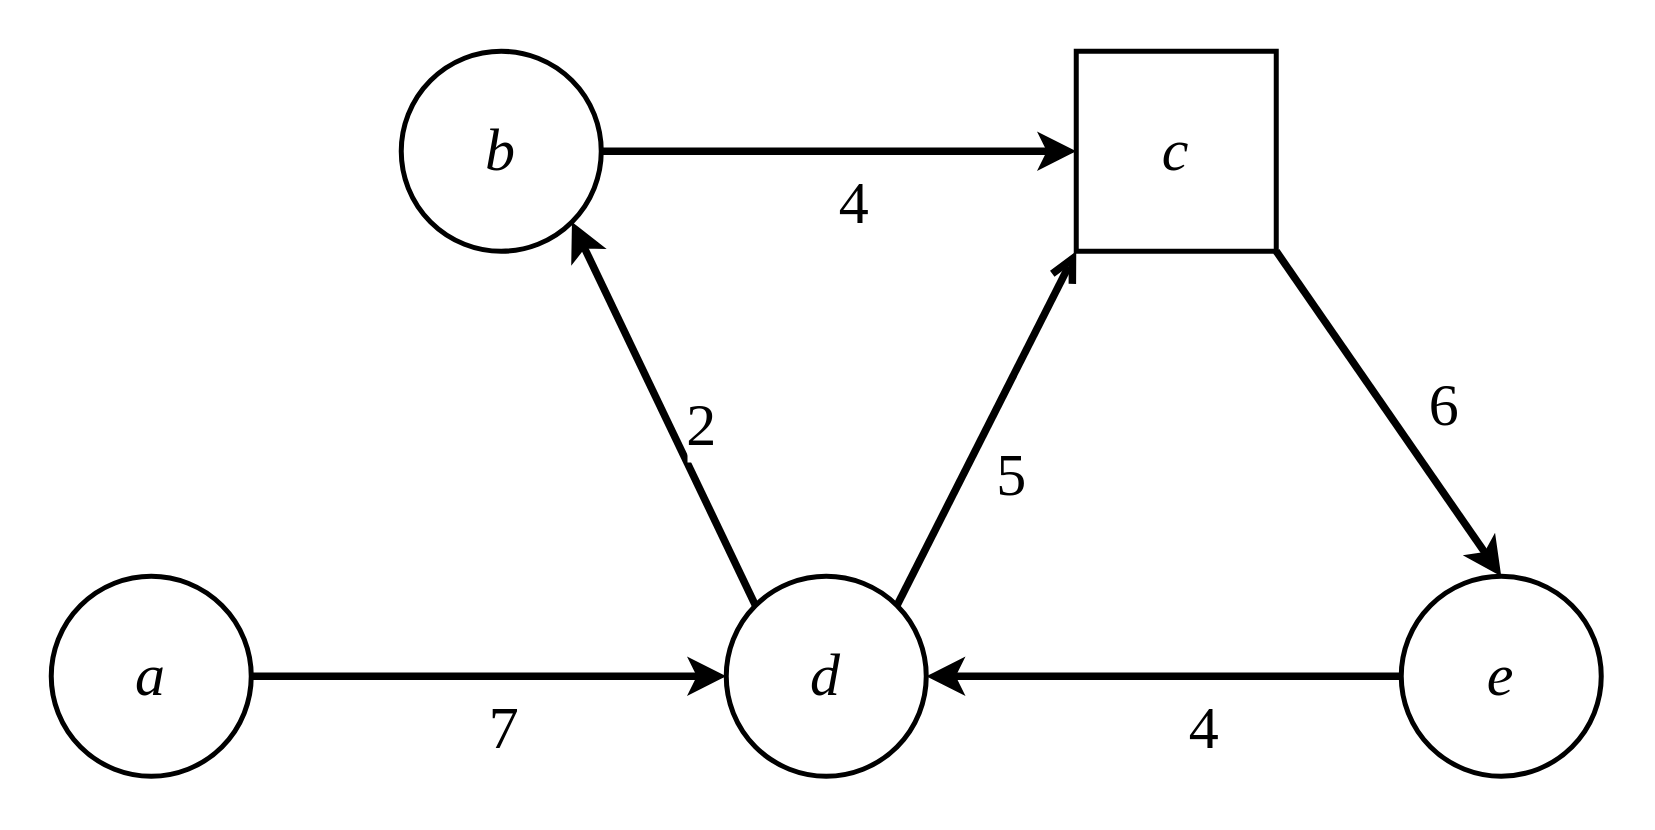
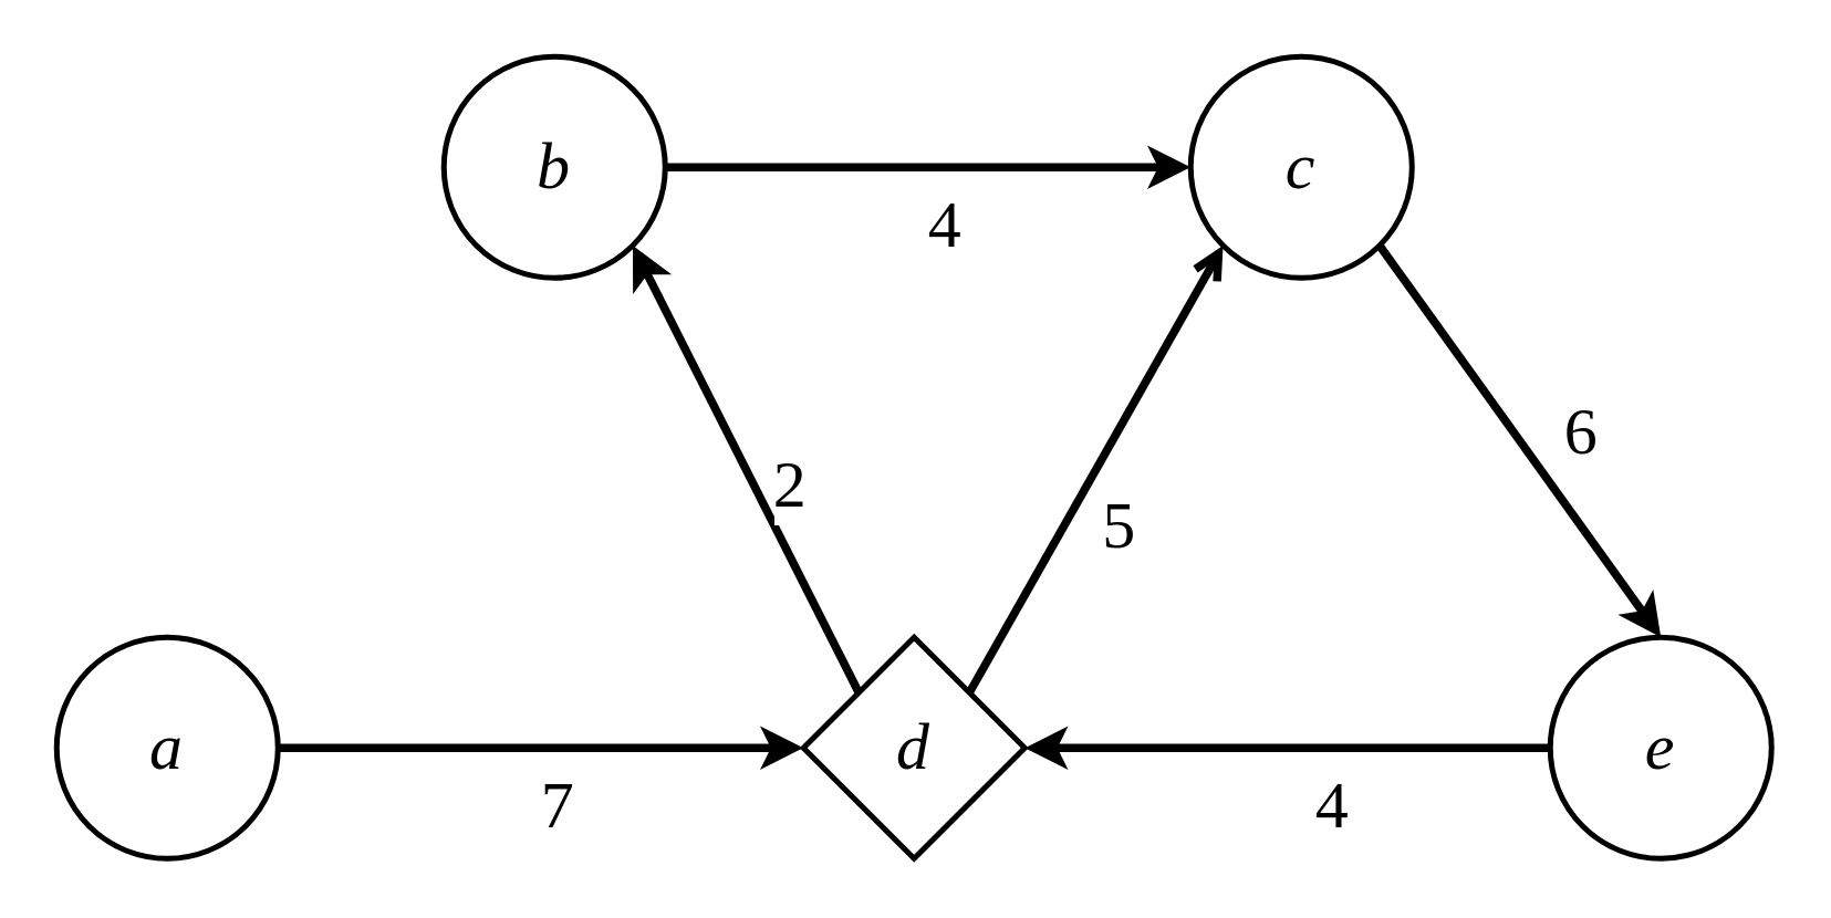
- <mxCell id="6" value="&lt;font size=&quot;1&quot; face=&quot;Times New Roman&quot;&gt;&lt;i style=&quot;font-size: 24px;&quot;&gt;c&lt;/i&gt;&lt;/font&gt;" style="whiteSpace=wrap;html=1;aspect=fixed;strokeWidth=2;rounded=0;" vertex="1" parent="1"><mxGeometry x="430" y="20" width="80" height="80" as="geometry" /></mxCell>
+ <mxCell id="6" value="&lt;font size=&quot;1&quot; face=&quot;Times New Roman&quot;&gt;&lt;i style=&quot;font-size: 24px;&quot;&gt;c&lt;/i&gt;&lt;/font&gt;" style="ellipse;whiteSpace=wrap;html=1;aspect=fixed;strokeWidth=2;" vertex="1" parent="1"><mxGeometry x="430" y="20" width="80" height="80" as="geometry" /></mxCell>
- <mxCell id="4" value="&lt;font size=&quot;1&quot; face=&quot;Times New Roman&quot;&gt;&lt;i style=&quot;font-size: 24px;&quot;&gt;d&lt;/i&gt;&lt;/font&gt;" style="ellipse;whiteSpace=wrap;html=1;aspect=fixed;strokeWidth=2;" vertex="1" parent="1"><mxGeometry x="290" y="230" width="80" height="80" as="geometry" /></mxCell>
+ <mxCell id="4" value="&lt;font size=&quot;1&quot; face=&quot;Times New Roman&quot;&gt;&lt;i style=&quot;font-size: 24px;&quot;&gt;d&lt;/i&gt;&lt;/font&gt;" style="rhombus;whiteSpace=wrap;html=1;aspect=fixed;strokeWidth=2;" vertex="1" parent="1"><mxGeometry x="290" y="230" width="80" height="80" as="geometry" /></mxCell>
